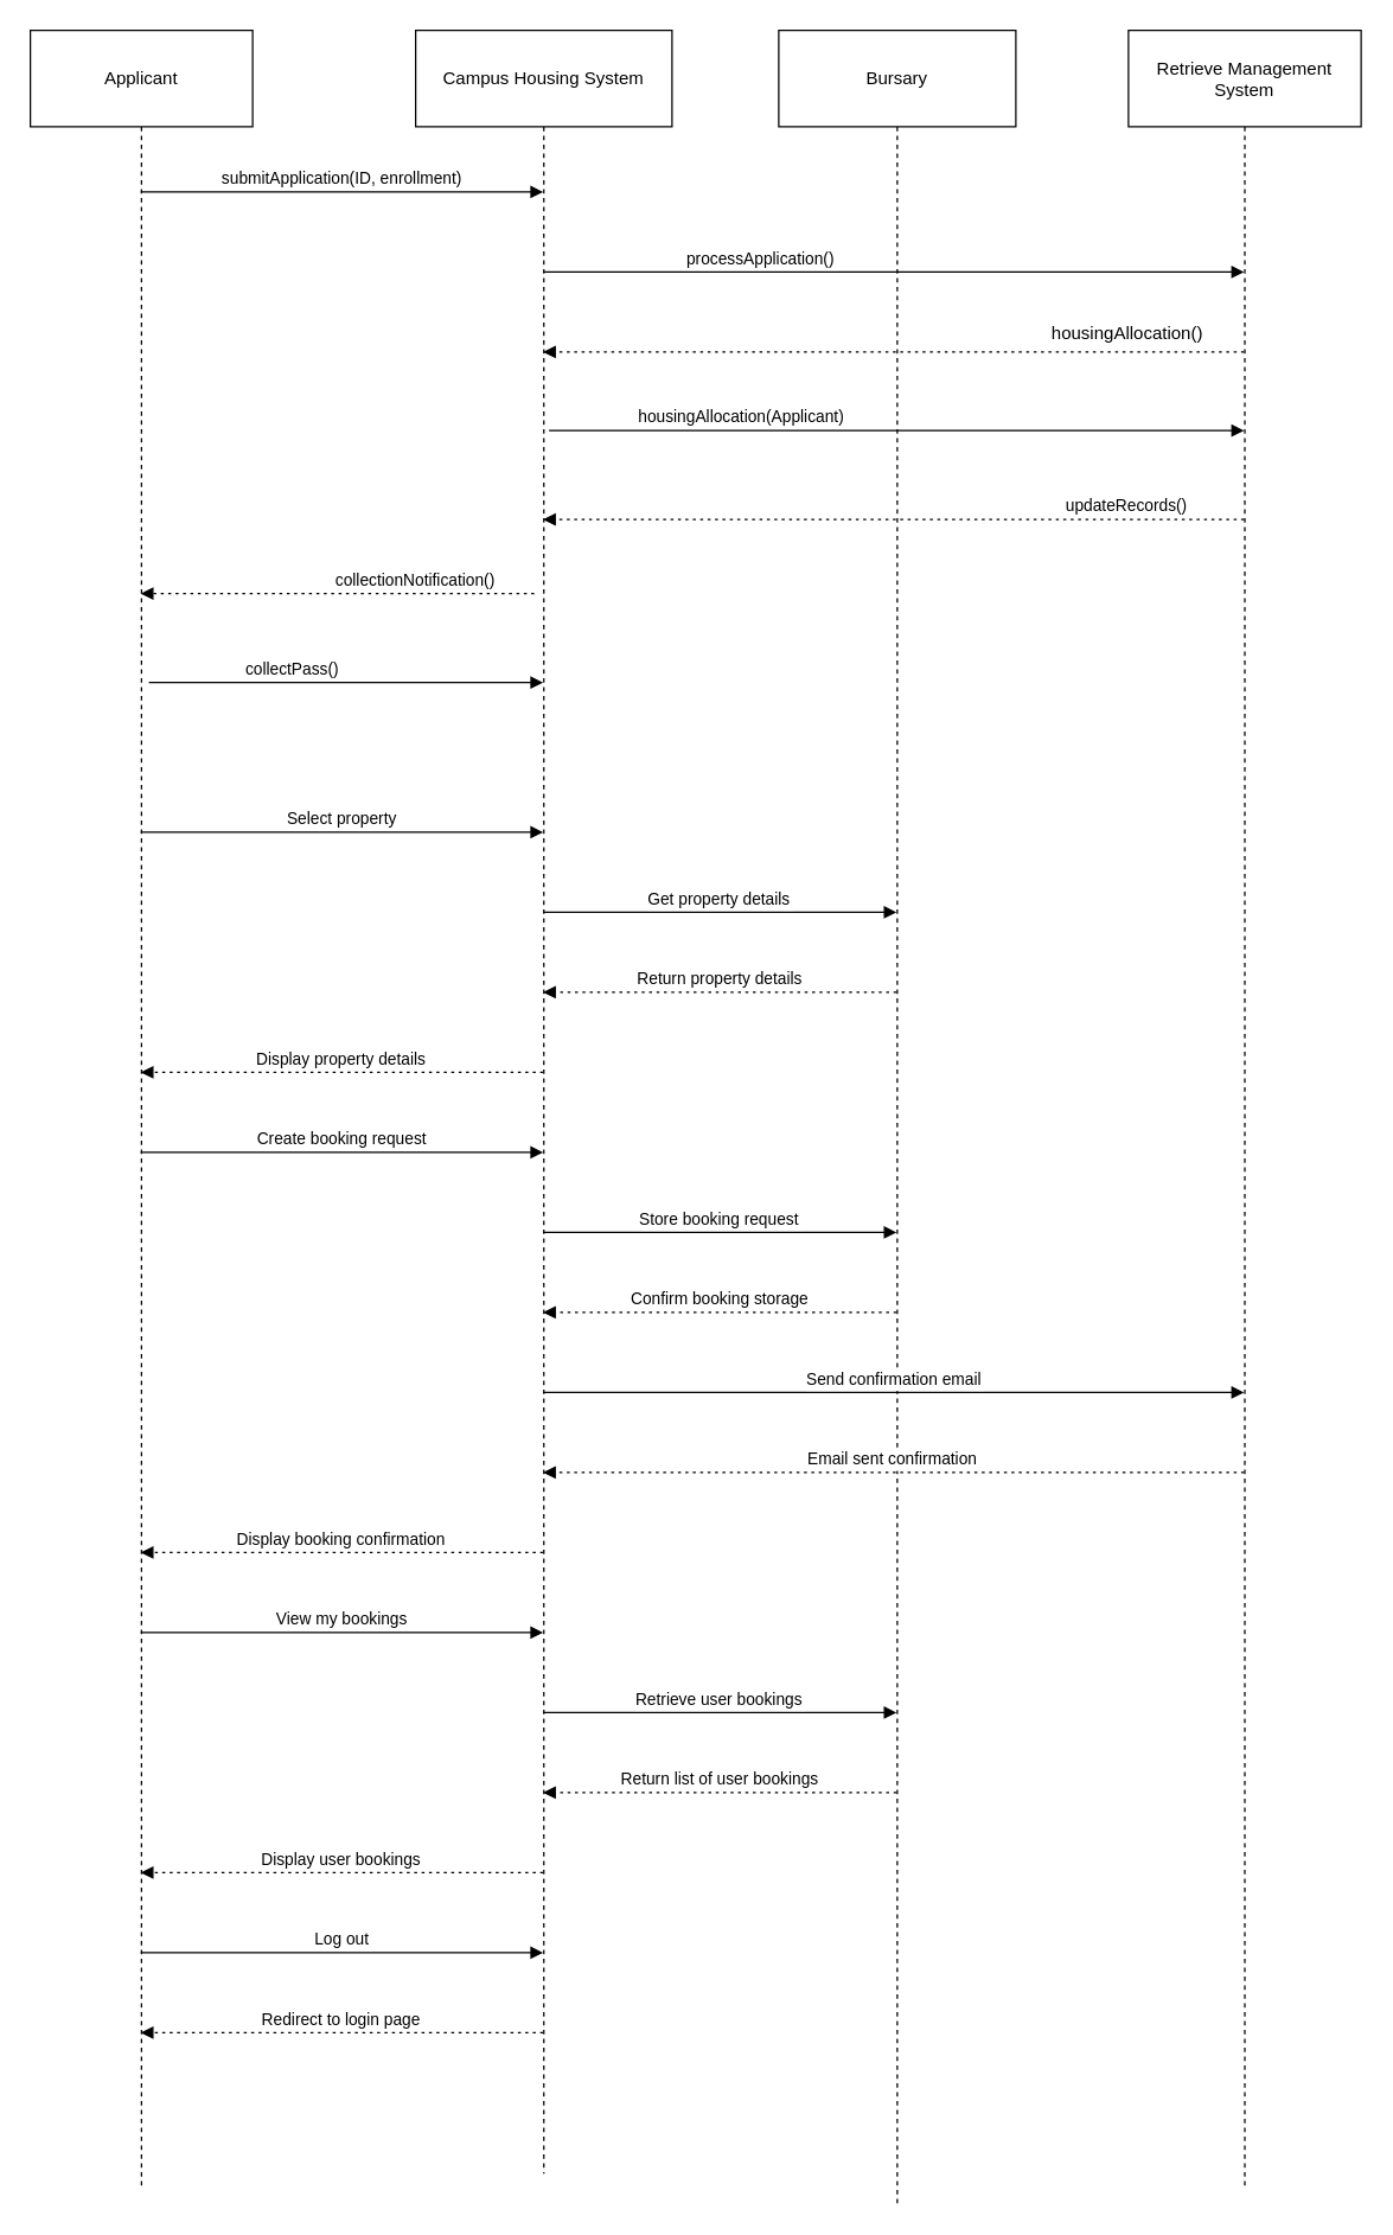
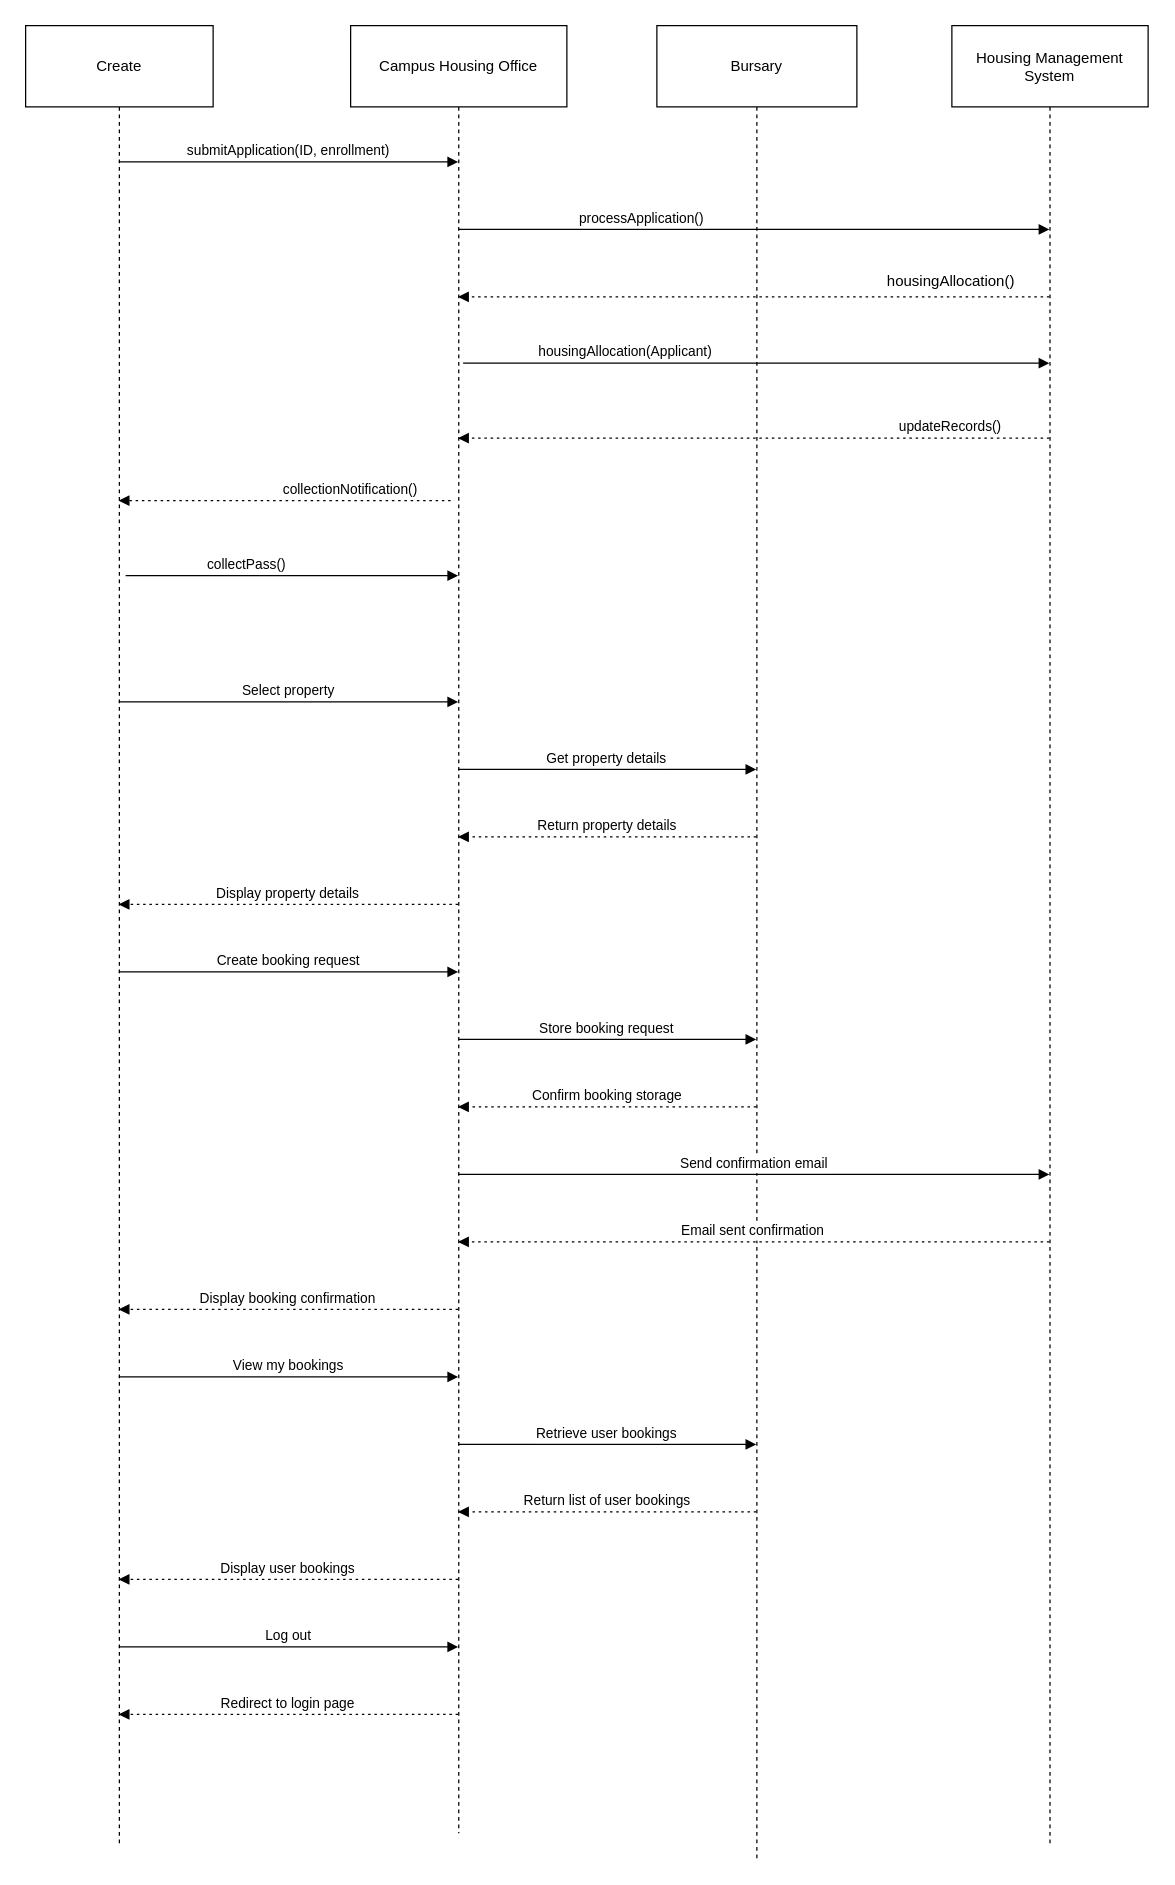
- <mxCell id="2" value="Applicant" style="shape=umlLifeline;perimeter=lifelinePerimeter;whiteSpace=wrap;container=1;dropTarget=0;collapsible=0;recursiveResize=0;outlineConnect=0;portConstraint=eastwest;newEdgeStyle={&quot;edgeStyle&quot;:&quot;elbowEdgeStyle&quot;,&quot;elbow&quot;:&quot;vertical&quot;,&quot;curved&quot;:0,&quot;rounded&quot;:0};size=65;" parent="1" vertex="1"><mxGeometry width="150" height="1456" as="geometry" x="20" y="20" /></mxCell>
+ <mxCell id="2" value="Create" style="shape=umlLifeline;perimeter=lifelinePerimeter;whiteSpace=wrap;container=1;dropTarget=0;collapsible=0;recursiveResize=0;outlineConnect=0;portConstraint=eastwest;newEdgeStyle={&quot;edgeStyle&quot;:&quot;elbowEdgeStyle&quot;,&quot;elbow&quot;:&quot;vertical&quot;,&quot;curved&quot;:0,&quot;rounded&quot;:0};size=65;" parent="1" vertex="1"><mxGeometry width="150" height="1456" as="geometry" x="20" y="20" /></mxCell>
- <mxCell id="3" value="Campus Housing System" style="shape=umlLifeline;perimeter=lifelinePerimeter;whiteSpace=wrap;container=1;dropTarget=0;collapsible=0;recursiveResize=0;outlineConnect=0;portConstraint=eastwest;newEdgeStyle={&quot;edgeStyle&quot;:&quot;elbowEdgeStyle&quot;,&quot;elbow&quot;:&quot;vertical&quot;,&quot;curved&quot;:0,&quot;rounded&quot;:0};size=65;" parent="1" vertex="1"><mxGeometry x="280" width="173" height="1446" as="geometry" y="20" /></mxCell>
+ <mxCell id="3" value="Campus Housing Office" style="shape=umlLifeline;perimeter=lifelinePerimeter;whiteSpace=wrap;container=1;dropTarget=0;collapsible=0;recursiveResize=0;outlineConnect=0;portConstraint=eastwest;newEdgeStyle={&quot;edgeStyle&quot;:&quot;elbowEdgeStyle&quot;,&quot;elbow&quot;:&quot;vertical&quot;,&quot;curved&quot;:0,&quot;rounded&quot;:0};size=65;" parent="1" vertex="1"><mxGeometry x="280" width="173" height="1446" as="geometry" y="20" /></mxCell>
- <mxCell id="5" value="Retrieve Management System" style="shape=umlLifeline;perimeter=lifelinePerimeter;whiteSpace=wrap;container=1;dropTarget=0;collapsible=0;recursiveResize=0;outlineConnect=0;portConstraint=eastwest;newEdgeStyle={&quot;edgeStyle&quot;:&quot;elbowEdgeStyle&quot;,&quot;elbow&quot;:&quot;vertical&quot;,&quot;curved&quot;:0,&quot;rounded&quot;:0};size=65;" parent="1" vertex="1"><mxGeometry x="761" width="157" height="1456" as="geometry" y="20" /></mxCell>
+ <mxCell id="5" value="Housing Management System" style="shape=umlLifeline;perimeter=lifelinePerimeter;whiteSpace=wrap;container=1;dropTarget=0;collapsible=0;recursiveResize=0;outlineConnect=0;portConstraint=eastwest;newEdgeStyle={&quot;edgeStyle&quot;:&quot;elbowEdgeStyle&quot;,&quot;elbow&quot;:&quot;vertical&quot;,&quot;curved&quot;:0,&quot;rounded&quot;:0};size=65;" parent="1" vertex="1"><mxGeometry x="761" width="157" height="1456" as="geometry" y="20" /></mxCell>
